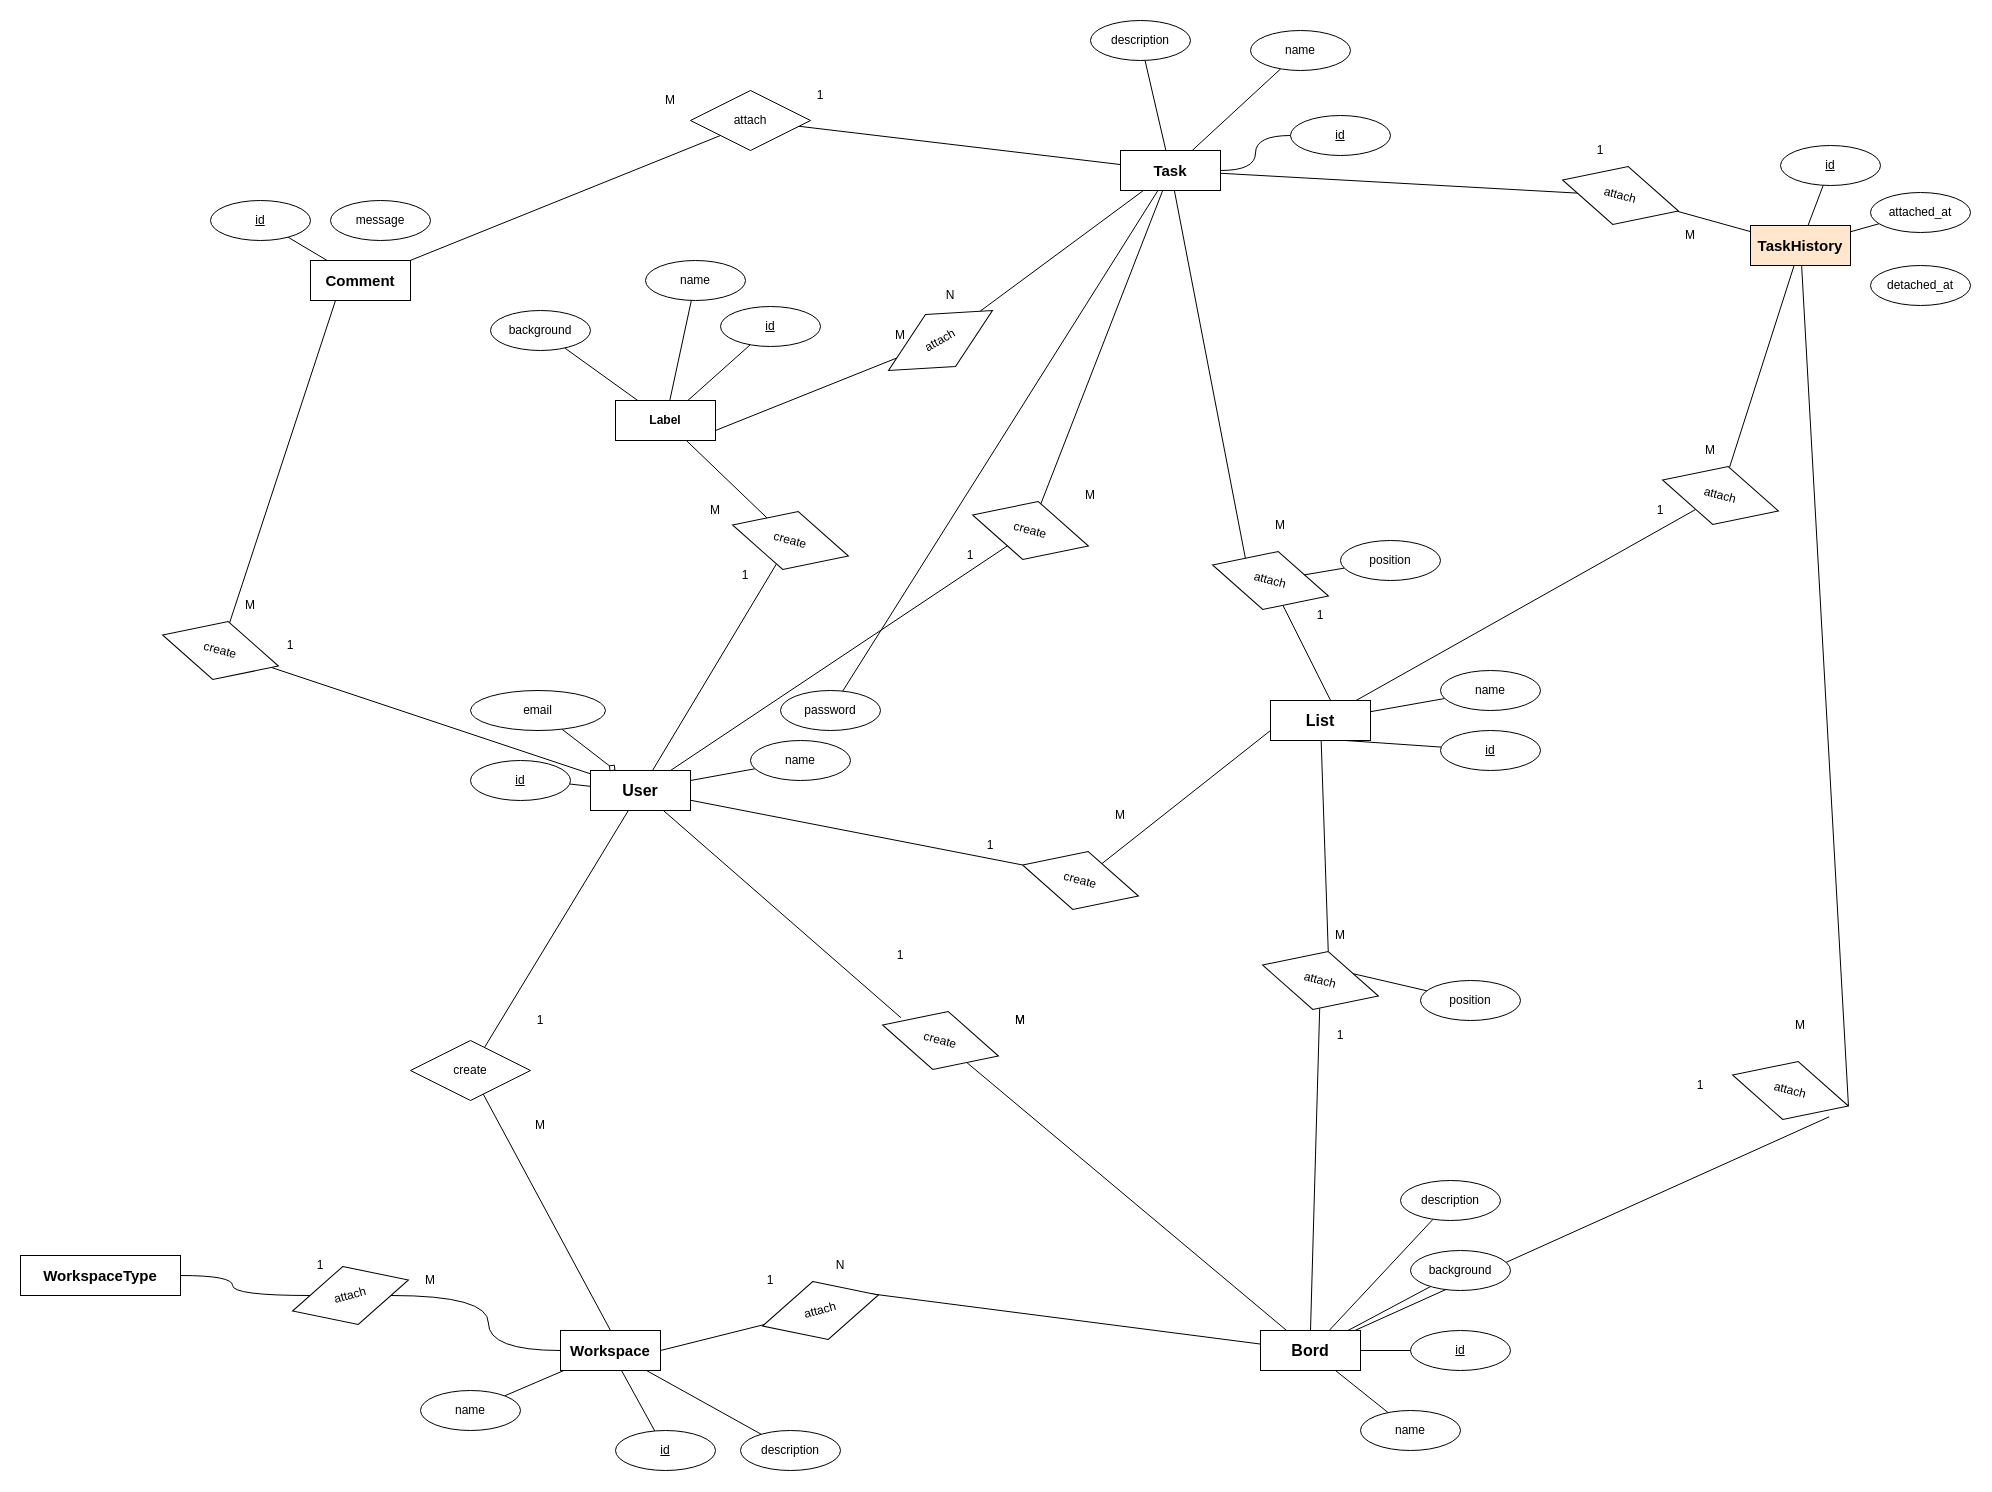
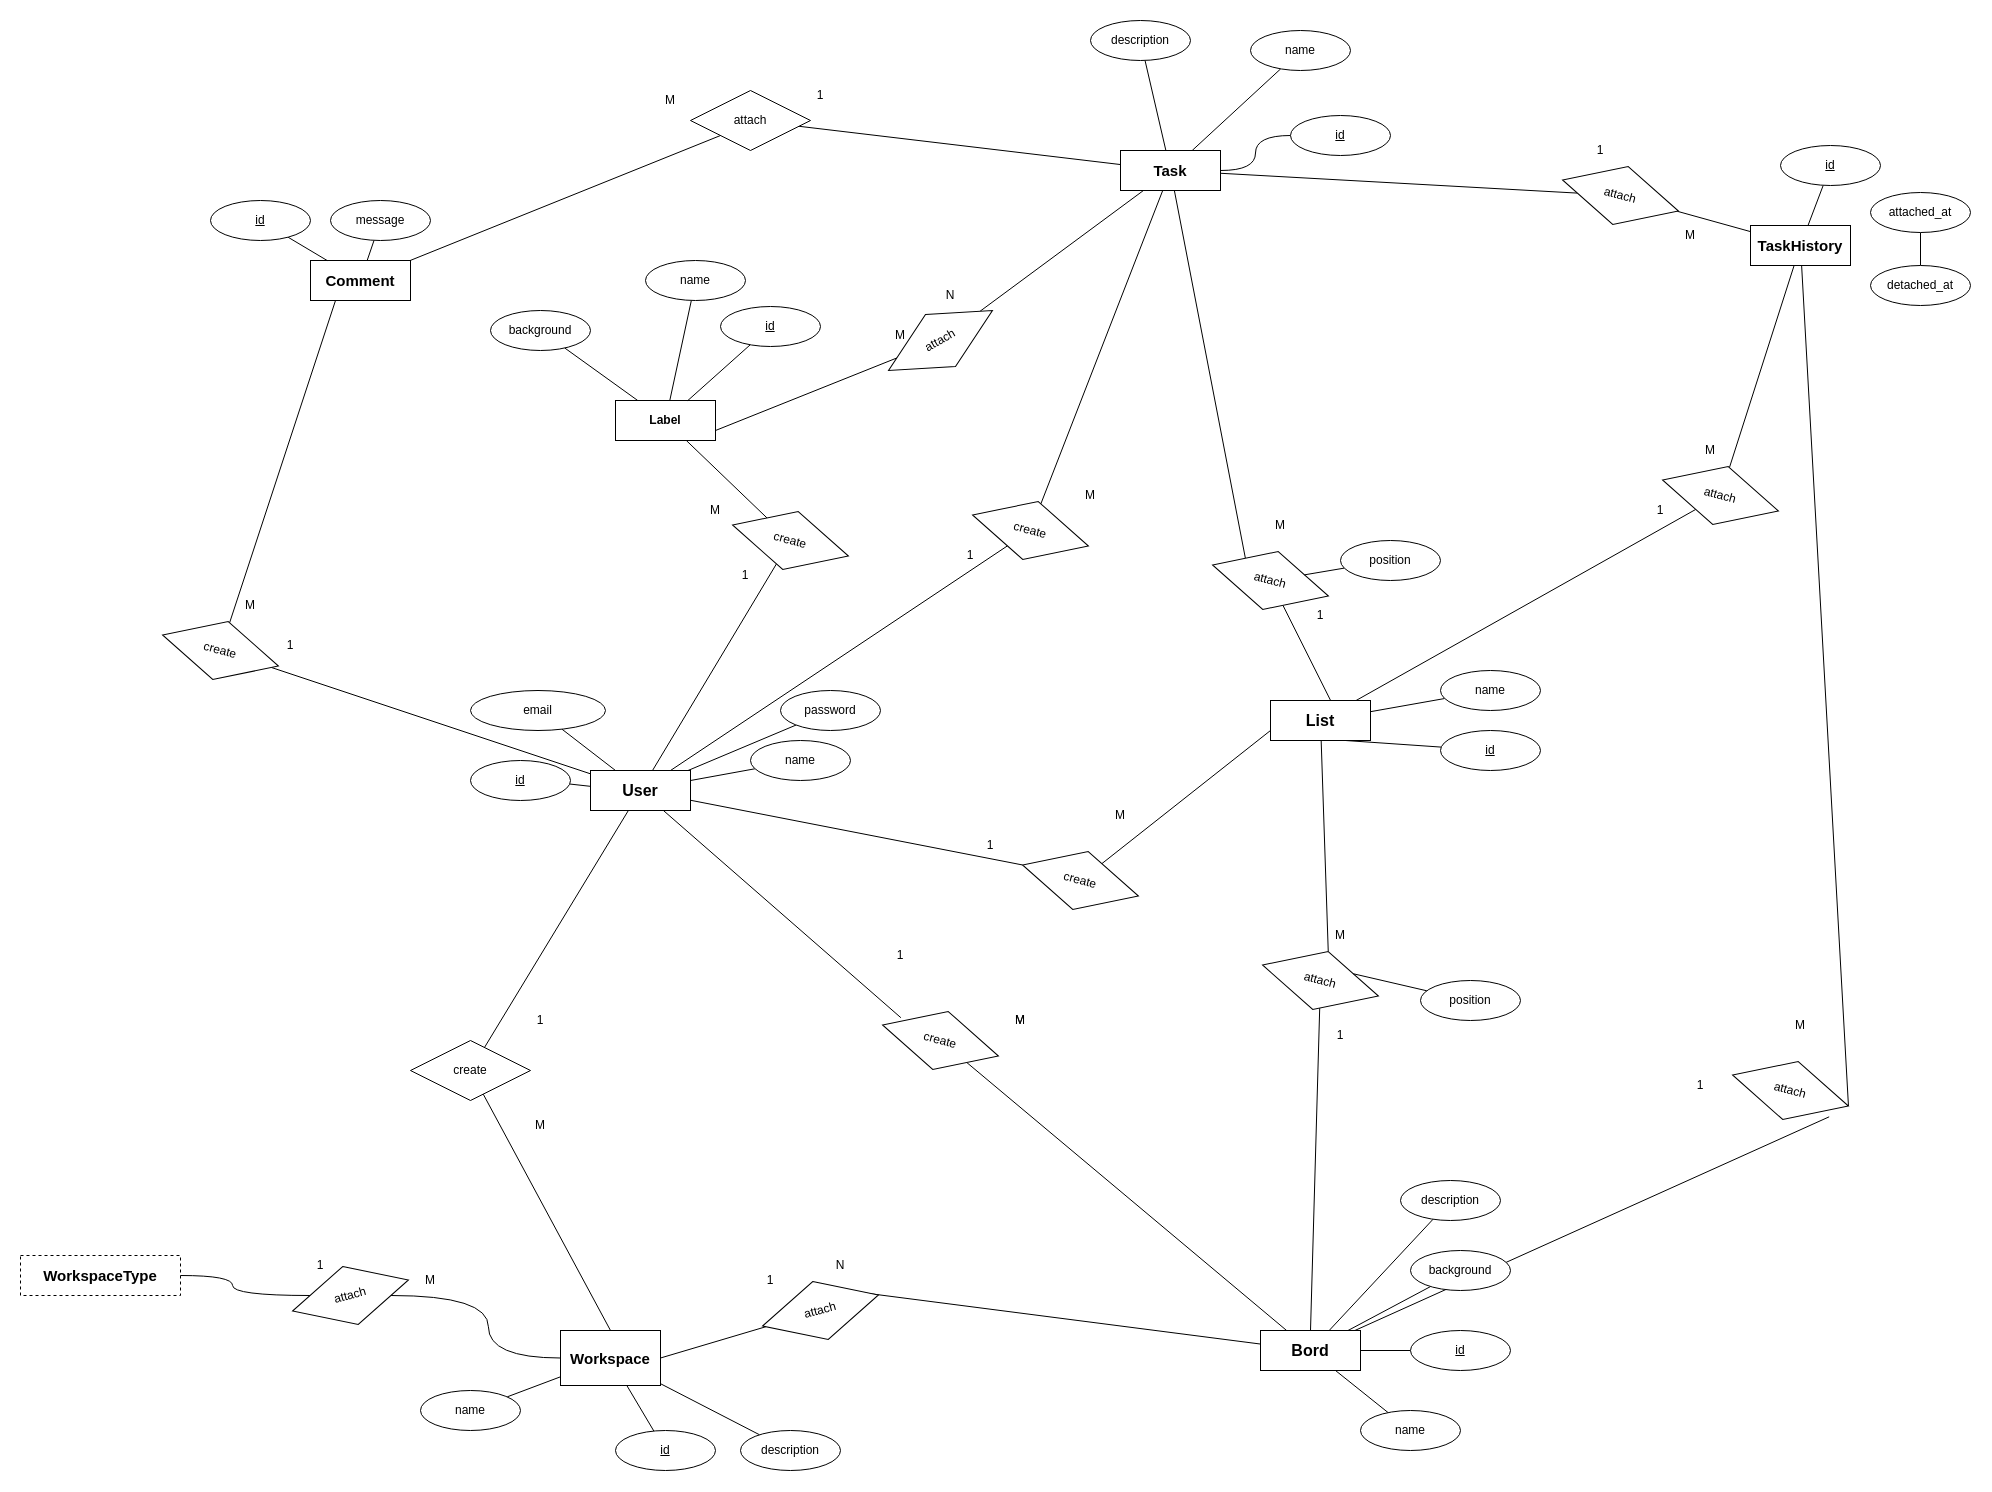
- <mxCell id="125" style="edgeStyle=none;rounded=0;orthogonalLoop=1;jettySize=auto;html=1;endArrow=none;endFill=0;" edge="1" parent="1" source="126" target="122"><mxGeometry relative="1" as="geometry" /></mxCell>
+ <mxCell id="125" style="edgeStyle=none;rounded=0;orthogonalLoop=1;jettySize=auto;html=1;endArrow=none;endFill=0;" edge="1" parent="1" source="126" target="134"><mxGeometry relative="1" as="geometry" /></mxCell>
- <mxCell id="122" value="&lt;b&gt;&lt;font style=&quot;font-size: 15px;&quot;&gt;TaskHistory&lt;/font&gt;&lt;/b&gt;" style="whiteSpace=wrap;html=1;align=center;fillColor=#ffe6cc;" vertex="1" parent="1"><mxGeometry x="1750" y="225" width="100" height="40" as="geometry" /></mxCell>
+ <mxCell id="122" value="&lt;b&gt;&lt;font style=&quot;font-size: 15px;&quot;&gt;TaskHistory&lt;/font&gt;&lt;/b&gt;" style="whiteSpace=wrap;html=1;align=center;" vertex="1" parent="1"><mxGeometry x="1750" y="225" width="100" height="40" as="geometry" /></mxCell>
+ <mxCell id="80" style="edgeStyle=none;rounded=0;orthogonalLoop=1;jettySize=auto;html=1;endArrow=none;endFill=0;" parent="1" source="81" target="78" edge="1"><mxGeometry relative="1" as="geometry" /></mxCell>
- <mxCell id="9" style="edgeStyle=none;rounded=0;orthogonalLoop=1;jettySize=auto;html=1;endArrow=none;endFill=0;" parent="1" source="10" target="61" edge="1"><mxGeometry relative="1" as="geometry" /></mxCell>
+ <mxCell id="9" style="edgeStyle=none;rounded=0;orthogonalLoop=1;jettySize=auto;html=1;endArrow=none;endFill=0;" parent="1" source="10" target="6" edge="1"><mxGeometry relative="1" as="geometry" /></mxCell>
- <mxCell id="7" style="rounded=0;orthogonalLoop=1;jettySize=auto;html=1;entryX=0.25;entryY=0;entryDx=0;entryDy=0;endArrow=diamond;endFill=0;" parent="1" source="8" target="6" edge="1"><mxGeometry relative="1" as="geometry" /></mxCell>
+ <mxCell id="7" style="rounded=0;orthogonalLoop=1;jettySize=auto;html=1;entryX=0.25;entryY=0;entryDx=0;entryDy=0;endArrow=none;endFill=0;" parent="1" source="8" target="6" edge="1"><mxGeometry relative="1" as="geometry" /></mxCell>
- <mxCell id="114" value="&lt;font style=&quot;font-size: 15px;&quot;&gt;&lt;b&gt;WorkspaceType&lt;/b&gt;&lt;/font&gt;" style="whiteSpace=wrap;html=1;align=center;" vertex="1" parent="1"><mxGeometry x="20" y="1255" width="160" height="40" as="geometry" /></mxCell>
+ <mxCell id="114" value="&lt;font style=&quot;font-size: 15px;&quot;&gt;&lt;b&gt;WorkspaceType&lt;/b&gt;&lt;/font&gt;" style="whiteSpace=wrap;html=1;align=center;dashed=1;" vertex="1" parent="1"><mxGeometry x="20" y="1255" width="160" height="40" as="geometry" /></mxCell>
- <mxCell id="16" value="&lt;font style=&quot;font-size: 15px;&quot;&gt;&lt;b&gt;Workspace&lt;/b&gt;&lt;/font&gt;" style="whiteSpace=wrap;html=1;align=center;" parent="1" vertex="1"><mxGeometry x="560" y="1330" width="100" height="40" as="geometry" /></mxCell>
+ <mxCell id="16" value="&lt;font style=&quot;font-size: 15px;&quot;&gt;&lt;b&gt;Workspace&lt;/b&gt;&lt;/font&gt;" style="whiteSpace=wrap;html=1;align=center;" parent="1" vertex="1"><mxGeometry x="560" y="1330" width="100" height="55" as="geometry" /></mxCell>
